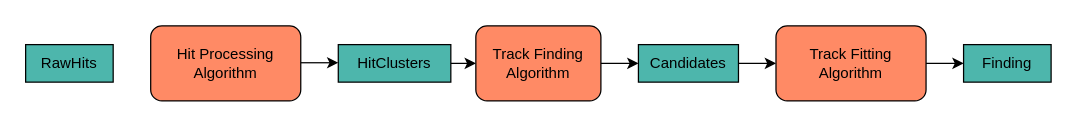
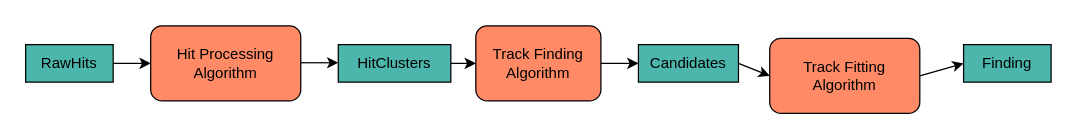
+ <mxCell id="9" value="" style="endArrow=classic;html=1;rounded=0;exitX=1;exitY=0.5;exitDx=0;exitDy=0;entryX=0;entryY=0.5;entryDx=0;entryDy=0;" edge="1" parent="1" source="2" target="3"><mxGeometry width="50" height="50" relative="1" as="geometry"><mxPoint x="410" y="425" as="sourcePoint" /><mxPoint x="460" y="375" as="targetPoint" /></mxGeometry></mxCell>
- <mxCell id="7" value="Track Fitting&lt;div&gt;Algorithm&lt;/div&gt;" style="rounded=1;whiteSpace=wrap;html=1;fillColor=#FF8A65;" vertex="1" parent="1"><mxGeometry x="620" y="20" width="120" height="60" as="geometry" /></mxCell>
+ <mxCell id="7" value="Track Fitting&lt;div&gt;Algorithm&lt;/div&gt;" style="rounded=1;whiteSpace=wrap;html=1;fillColor=#FF8A65;" vertex="1" parent="1"><mxGeometry x="615" y="30" width="120" height="60" as="geometry" /></mxCell>
